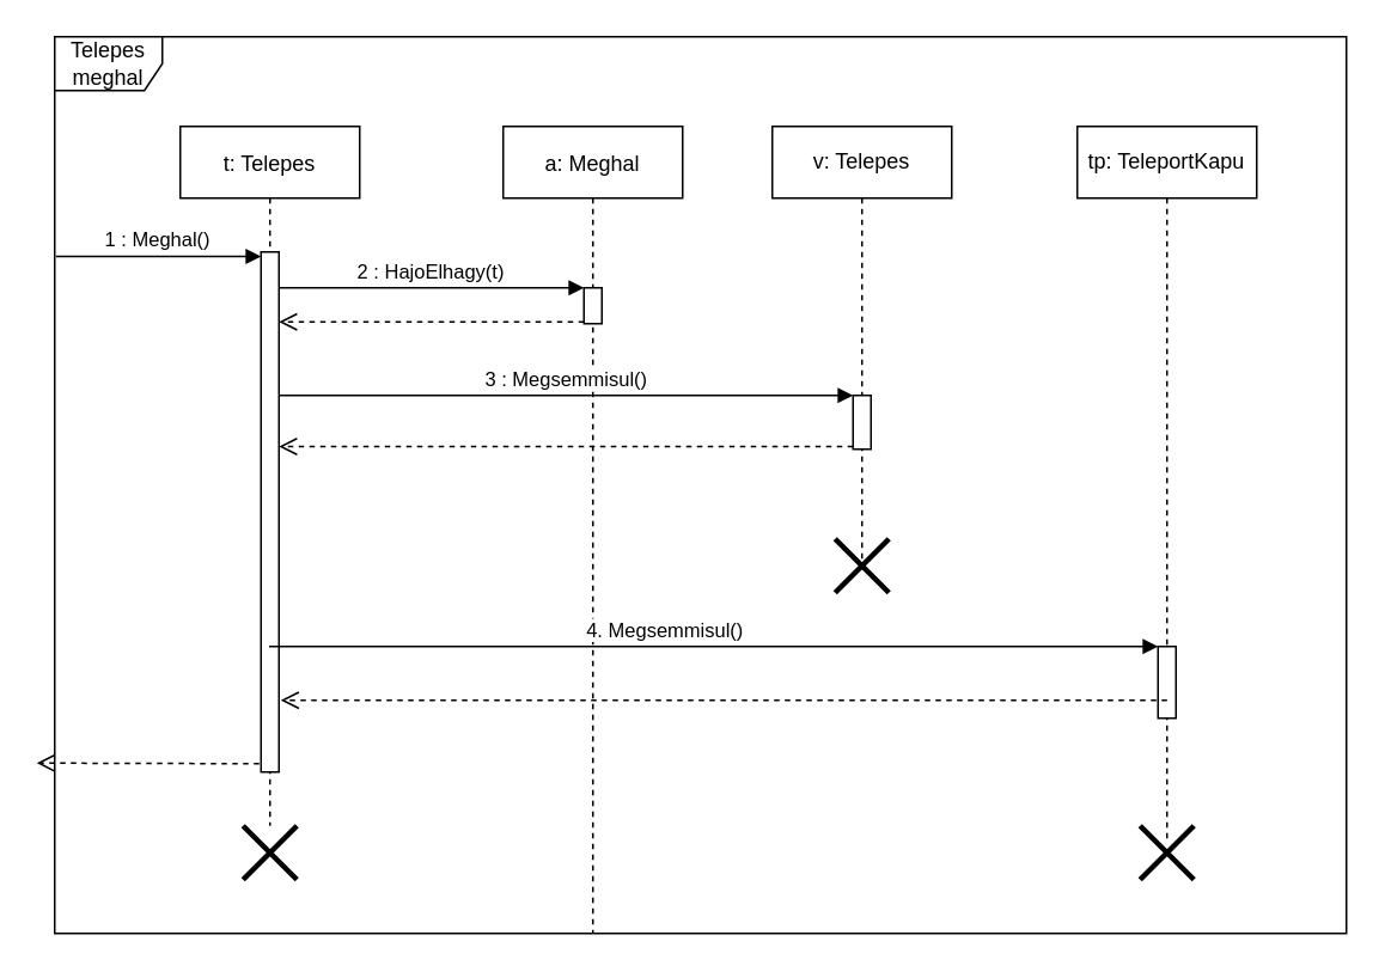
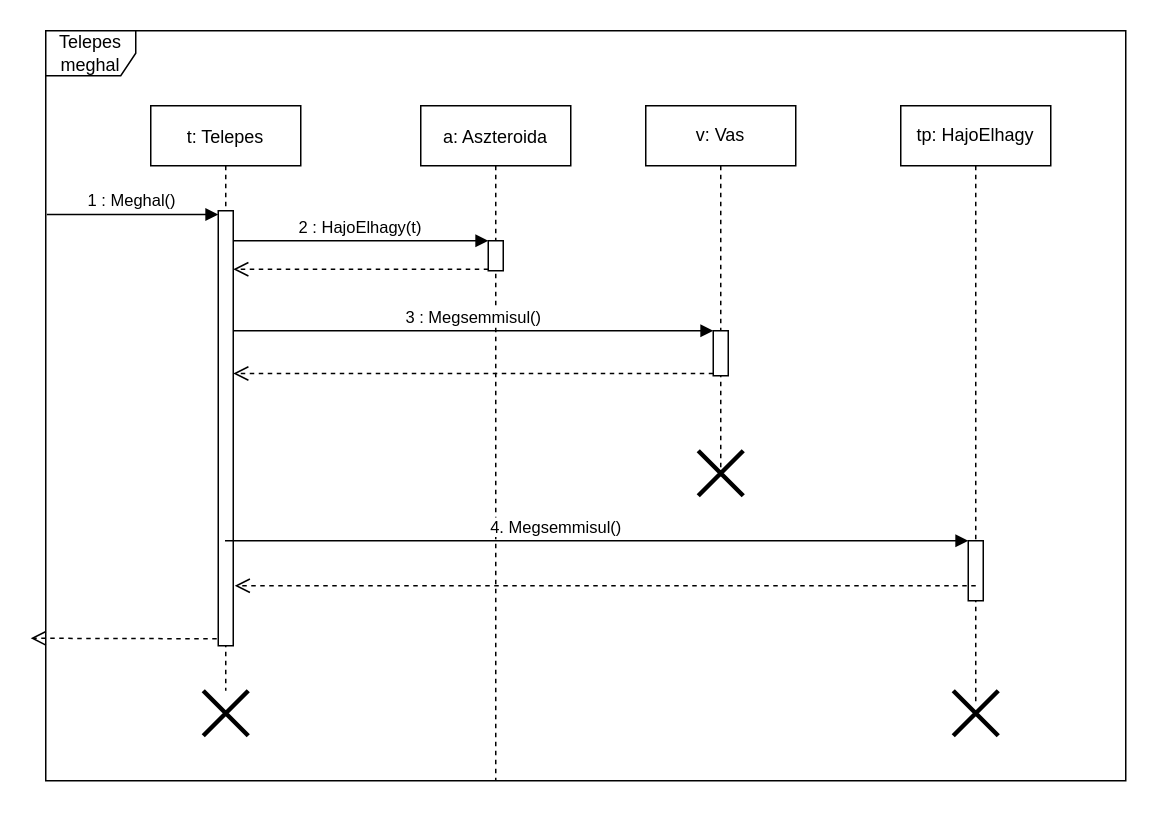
- <mxCell id="9" value="v: Telepes" style="shape=umlLifeline;perimeter=lifelinePerimeter;whiteSpace=wrap;html=1;container=1;collapsible=0;recursiveResize=0;outlineConnect=0;" parent="1" vertex="1"><mxGeometry x="430" y="70" width="100" height="250" as="geometry" /></mxCell>
+ <mxCell id="9" value="v: Vas" style="shape=umlLifeline;perimeter=lifelinePerimeter;whiteSpace=wrap;html=1;container=1;collapsible=0;recursiveResize=0;outlineConnect=0;" parent="1" vertex="1"><mxGeometry x="430" y="70" width="100" height="250" as="geometry" /></mxCell>
- <mxCell id="17" value="tp: TeleportKapu" style="shape=umlLifeline;perimeter=lifelinePerimeter;whiteSpace=wrap;html=1;container=1;collapsible=0;recursiveResize=0;outlineConnect=0;" parent="1" vertex="1"><mxGeometry x="600" y="70" width="100" height="400" as="geometry" /></mxCell>
+ <mxCell id="17" value="tp: HajoElhagy" style="shape=umlLifeline;perimeter=lifelinePerimeter;whiteSpace=wrap;html=1;container=1;collapsible=0;recursiveResize=0;outlineConnect=0;" parent="1" vertex="1"><mxGeometry x="600" y="70" width="100" height="400" as="geometry" /></mxCell>
- <mxCell id="5" value="a: Meghal" style="shape=umlLifeline;perimeter=lifelinePerimeter;container=1;collapsible=0;recursiveResize=0;rounded=0;shadow=0;strokeWidth=1;" parent="1" vertex="1"><mxGeometry x="280" y="70" width="100" height="450" as="geometry" /></mxCell>
+ <mxCell id="5" value="a: Aszteroida" style="shape=umlLifeline;perimeter=lifelinePerimeter;container=1;collapsible=0;recursiveResize=0;rounded=0;shadow=0;strokeWidth=1;" parent="1" vertex="1"><mxGeometry x="280" y="70" width="100" height="450" as="geometry" /></mxCell>
